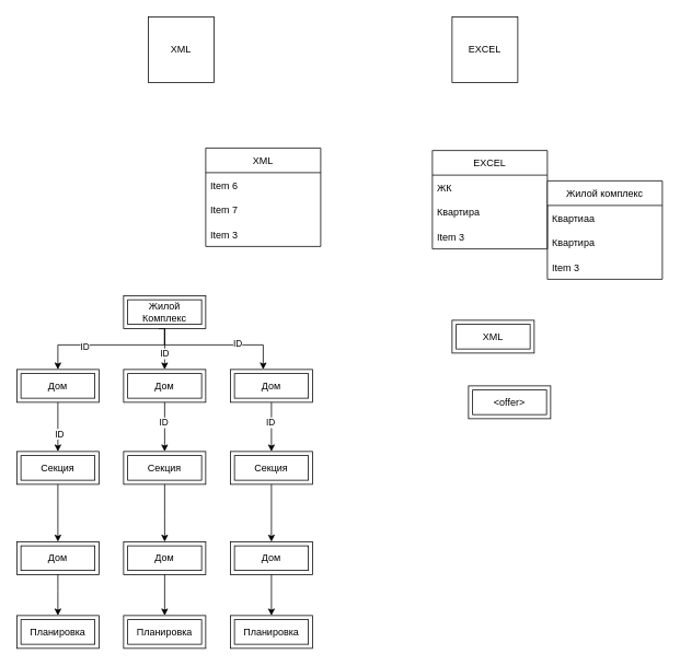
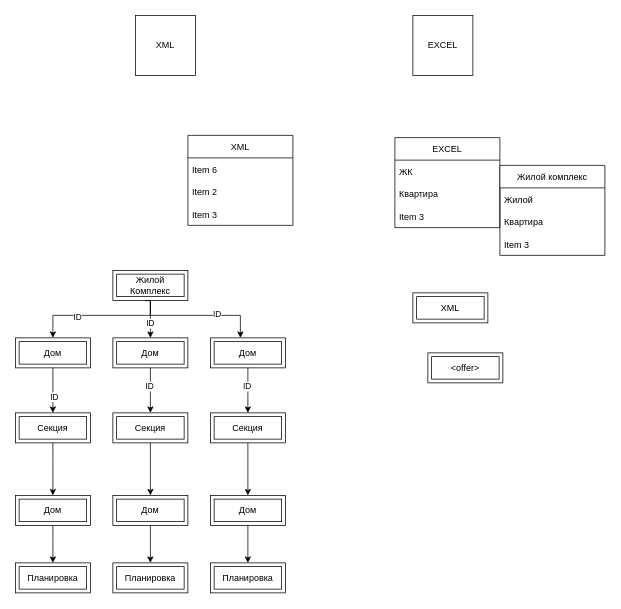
- <mxCell id="10" value="Item 7" style="text;strokeColor=none;fillColor=none;align=left;verticalAlign=middle;spacingLeft=4;spacingRight=4;overflow=hidden;points=[[0,0.5],[1,0.5]];portConstraint=eastwest;rotatable=0;" vertex="1" parent="8"><mxGeometry y="60" width="140" height="30" as="geometry" /></mxCell>
+ <mxCell id="10" value="Item 2" style="text;strokeColor=none;fillColor=none;align=left;verticalAlign=middle;spacingLeft=4;spacingRight=4;overflow=hidden;points=[[0,0.5],[1,0.5]];portConstraint=eastwest;rotatable=0;" vertex="1" parent="8"><mxGeometry y="60" width="140" height="30" as="geometry" /></mxCell>
- <mxCell id="13" value="Квартиаа" style="text;strokeColor=none;fillColor=none;align=left;verticalAlign=middle;spacingLeft=4;spacingRight=4;overflow=hidden;points=[[0,0.5],[1,0.5]];portConstraint=eastwest;rotatable=0;" vertex="1" parent="12"><mxGeometry y="30" width="140" height="30" as="geometry" /></mxCell>
+ <mxCell id="13" value="Жилой" style="text;strokeColor=none;fillColor=none;align=left;verticalAlign=middle;spacingLeft=4;spacingRight=4;overflow=hidden;points=[[0,0.5],[1,0.5]];portConstraint=eastwest;rotatable=0;" vertex="1" parent="12"><mxGeometry y="30" width="140" height="30" as="geometry" /></mxCell>
